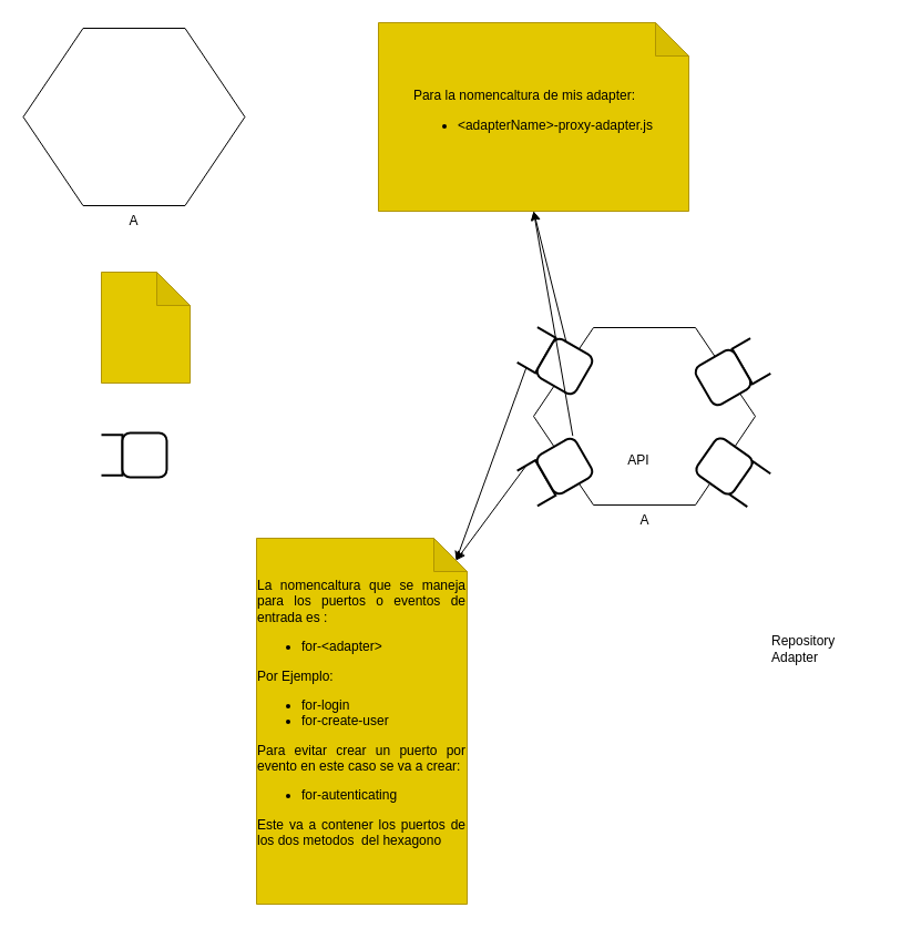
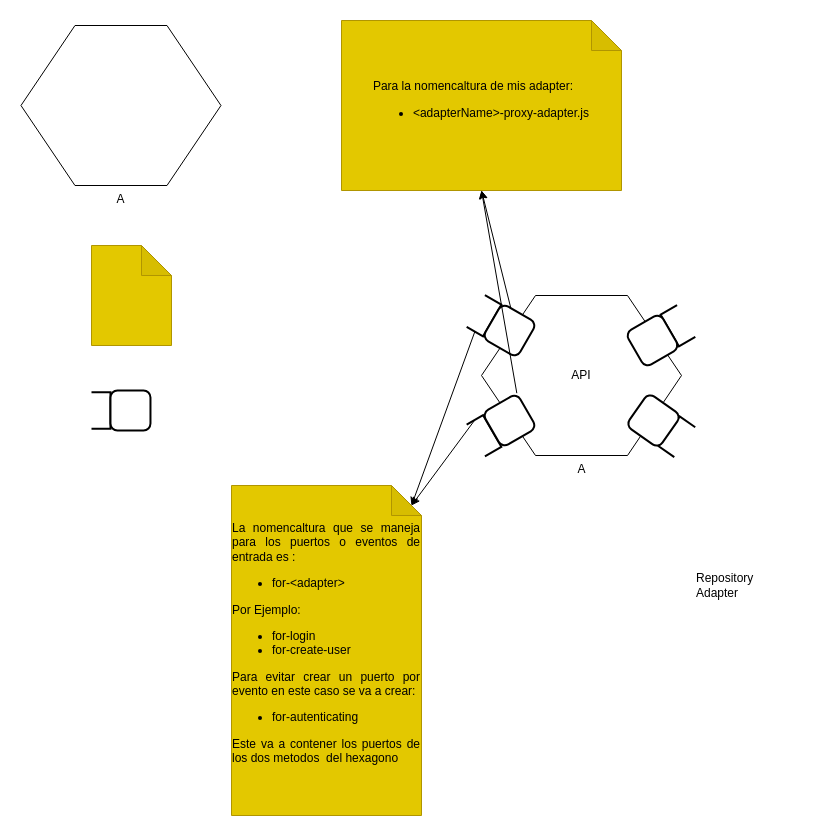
- <mxCell id="19" value="API" style="text;strokeColor=none;fillColor=none;align=center;verticalAlign=middle;spacingLeft=4;spacingRight=4;overflow=hidden;points=[[0,0.5],[1,0.5]];portConstraint=eastwest;rotatable=0;whiteSpace=wrap;html=1;" vertex="1" parent="1"><mxGeometry x="536" y="400" width="80" height="30" as="geometry" /></mxCell>
+ <mxCell id="19" value="API" style="text;strokeColor=none;fillColor=none;align=center;verticalAlign=middle;spacingLeft=4;spacingRight=4;overflow=hidden;points=[[0,0.5],[1,0.5]];portConstraint=eastwest;rotatable=0;whiteSpace=wrap;html=1;" vertex="1" parent="1"><mxGeometry x="541" y="360" width="80" height="30" as="geometry" /></mxCell>
